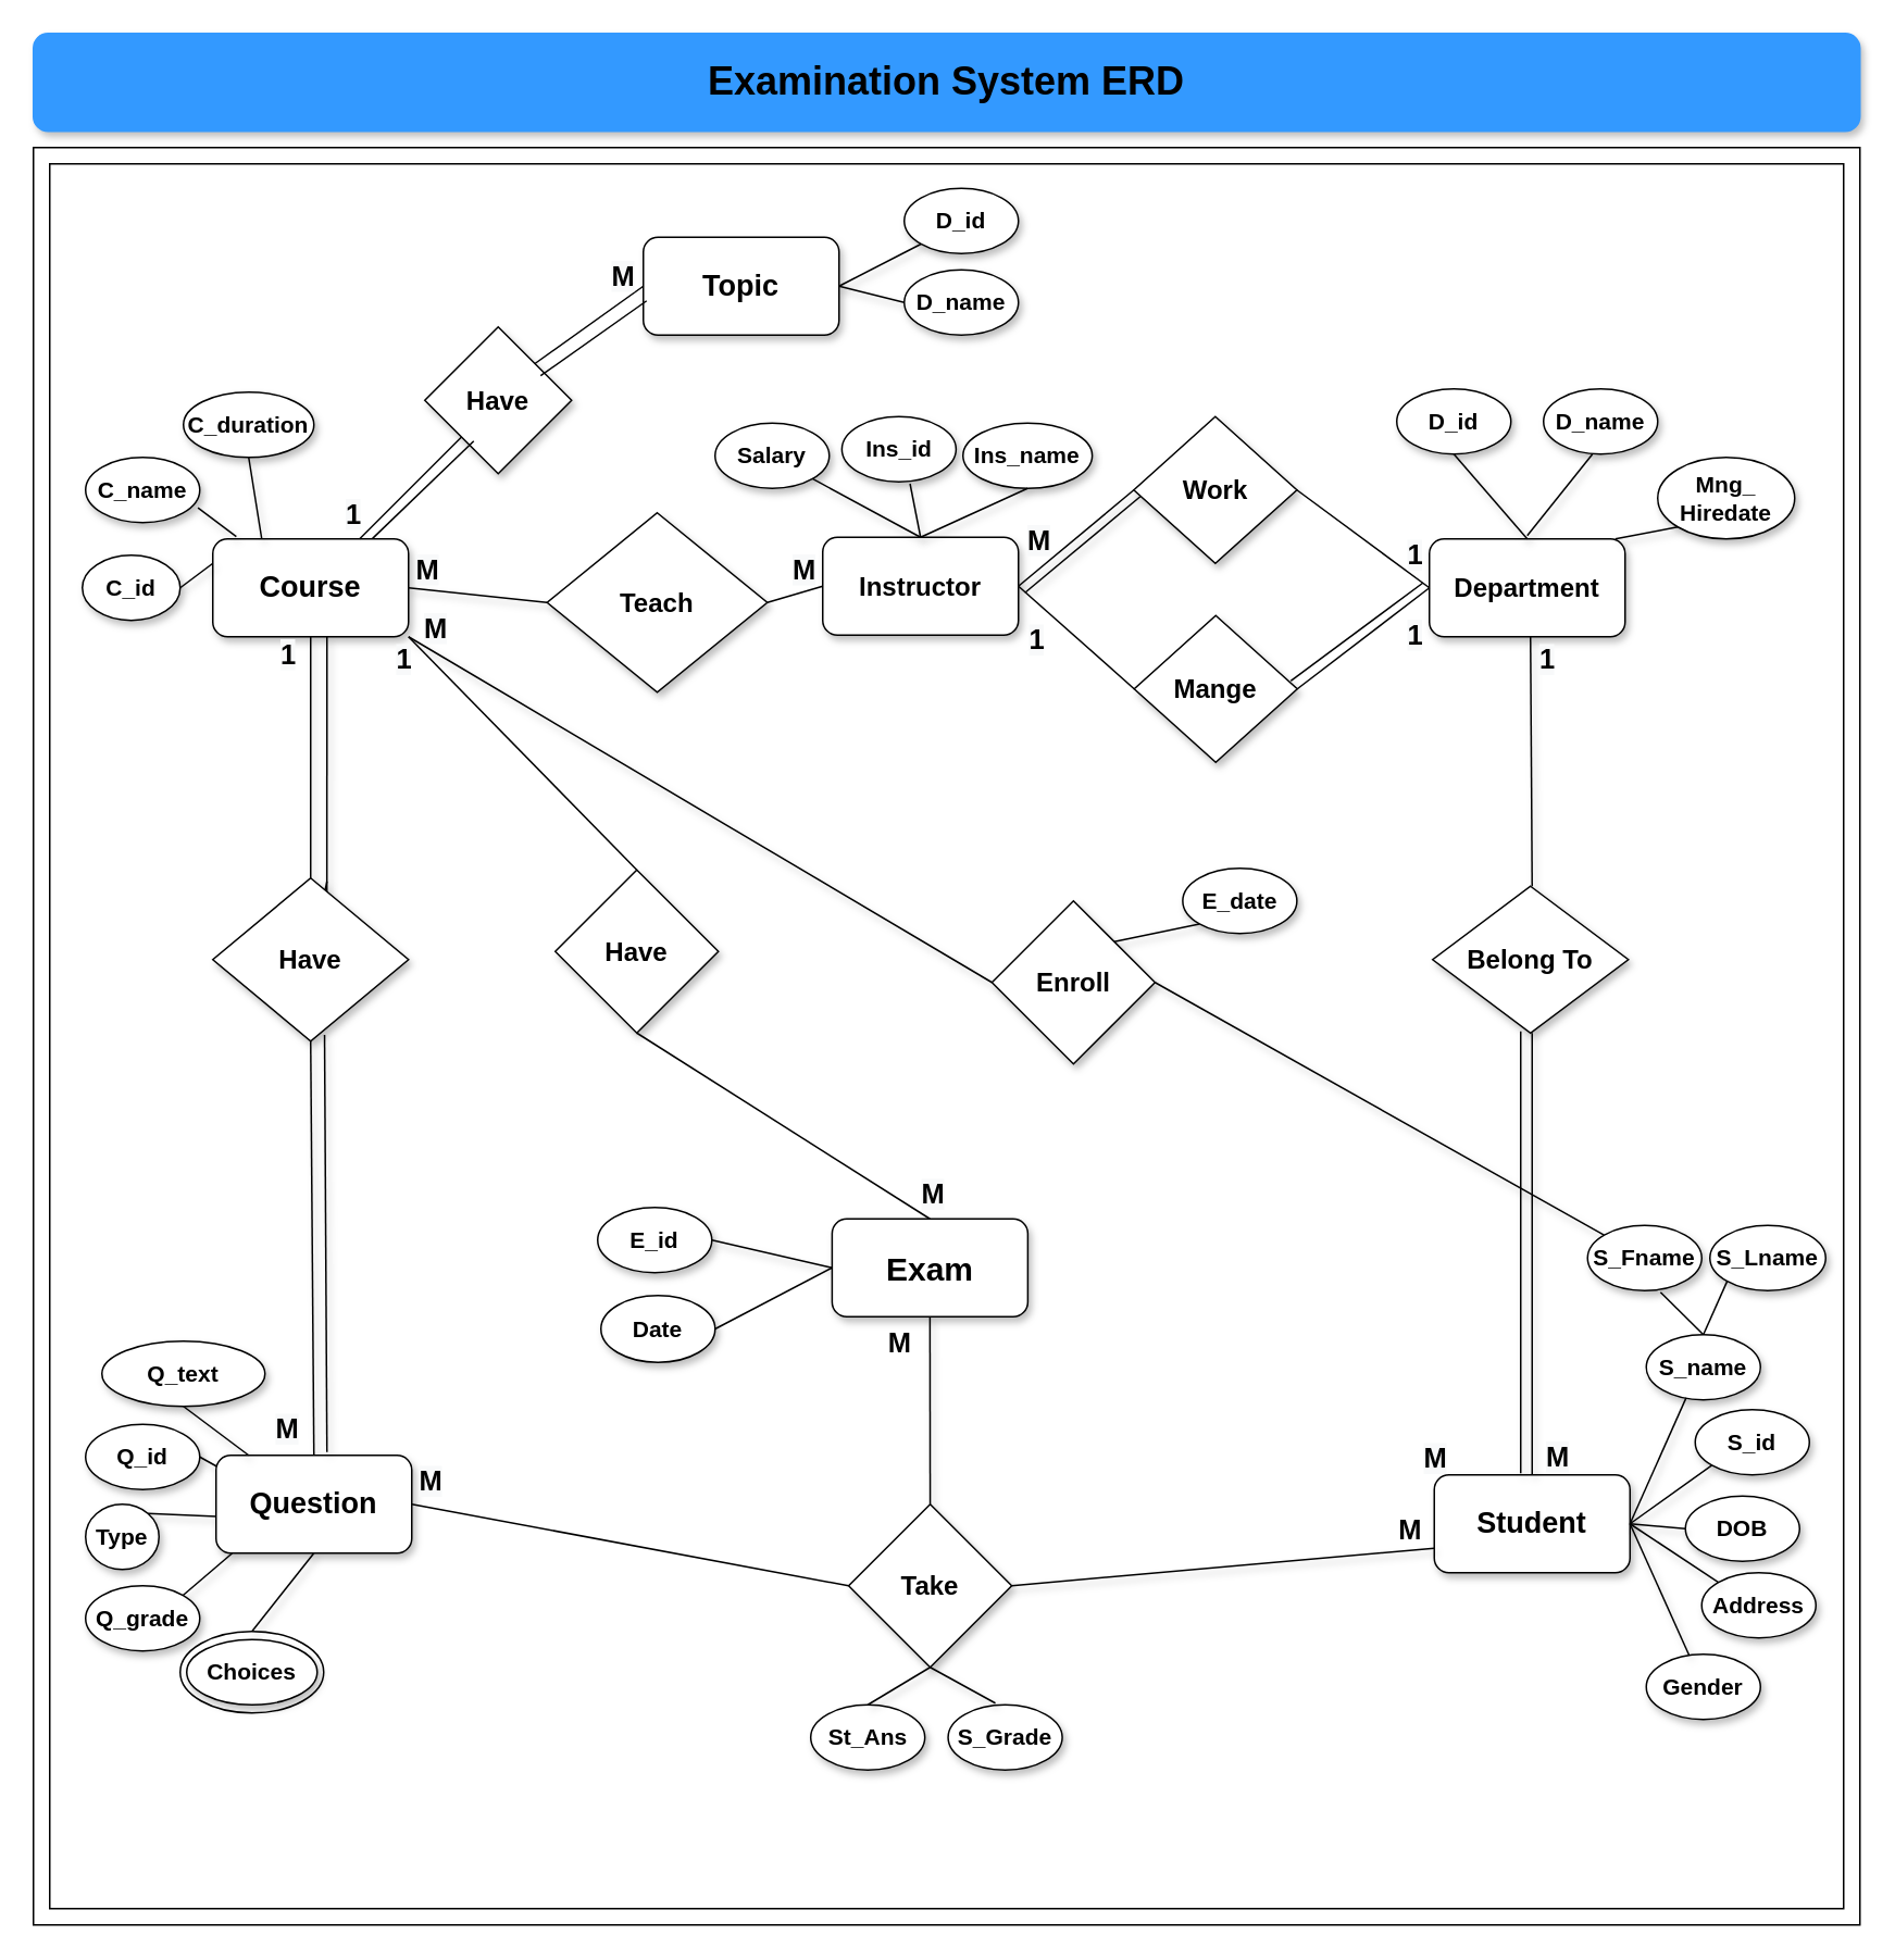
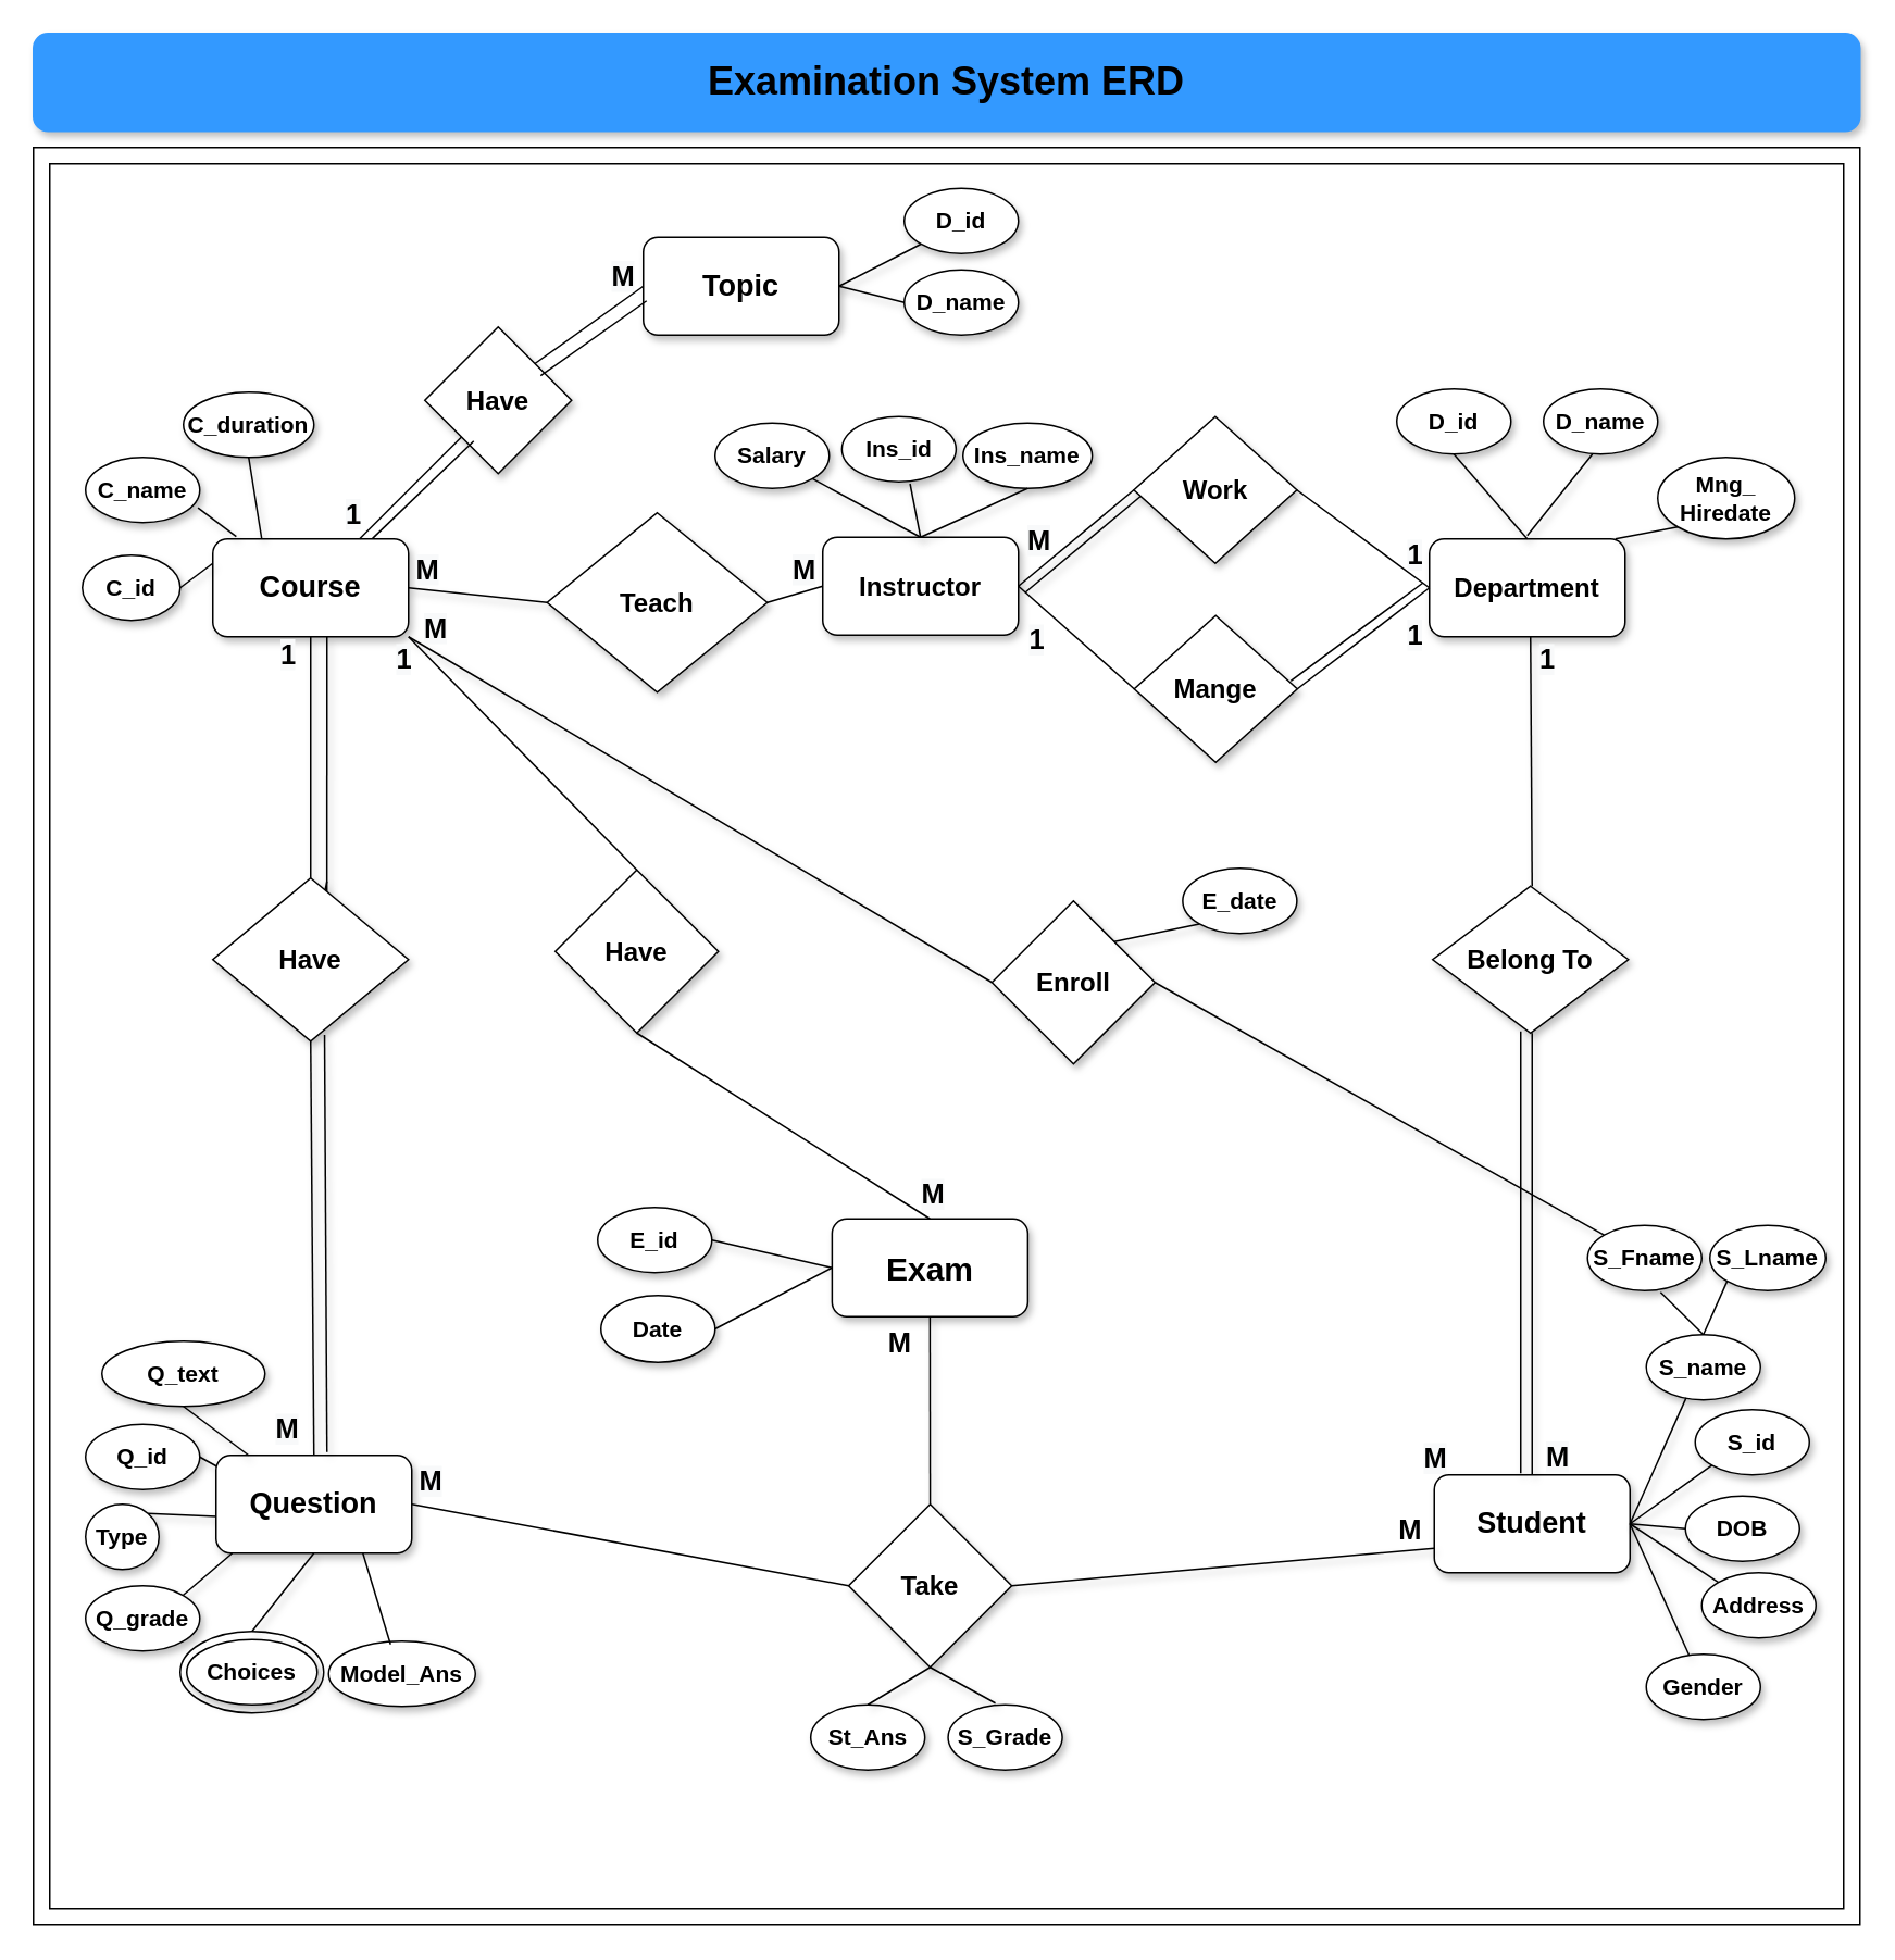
+ <mxCell id="97" value="" style="endArrow=none;html=1;rounded=0;entryX=0.75;entryY=1;entryDx=0;entryDy=0;exitX=0.422;exitY=0.05;exitDx=0;exitDy=0;exitPerimeter=0;" edge="1" parent="1" source="96" target="50"><mxGeometry width="50" height="50" relative="1" as="geometry"><mxPoint x="450" y="950" as="sourcePoint" /><mxPoint x="500" y="900" as="targetPoint" /></mxGeometry></mxCell>
+ <mxCell id="96" value="&lt;b&gt;Model_Ans&lt;/b&gt;" style="ellipse;whiteSpace=wrap;html=1;shadow=1;fontSize=14;" vertex="1" parent="1"><mxGeometry x="201" y="1006" width="90" height="40" as="geometry" /></mxCell>
